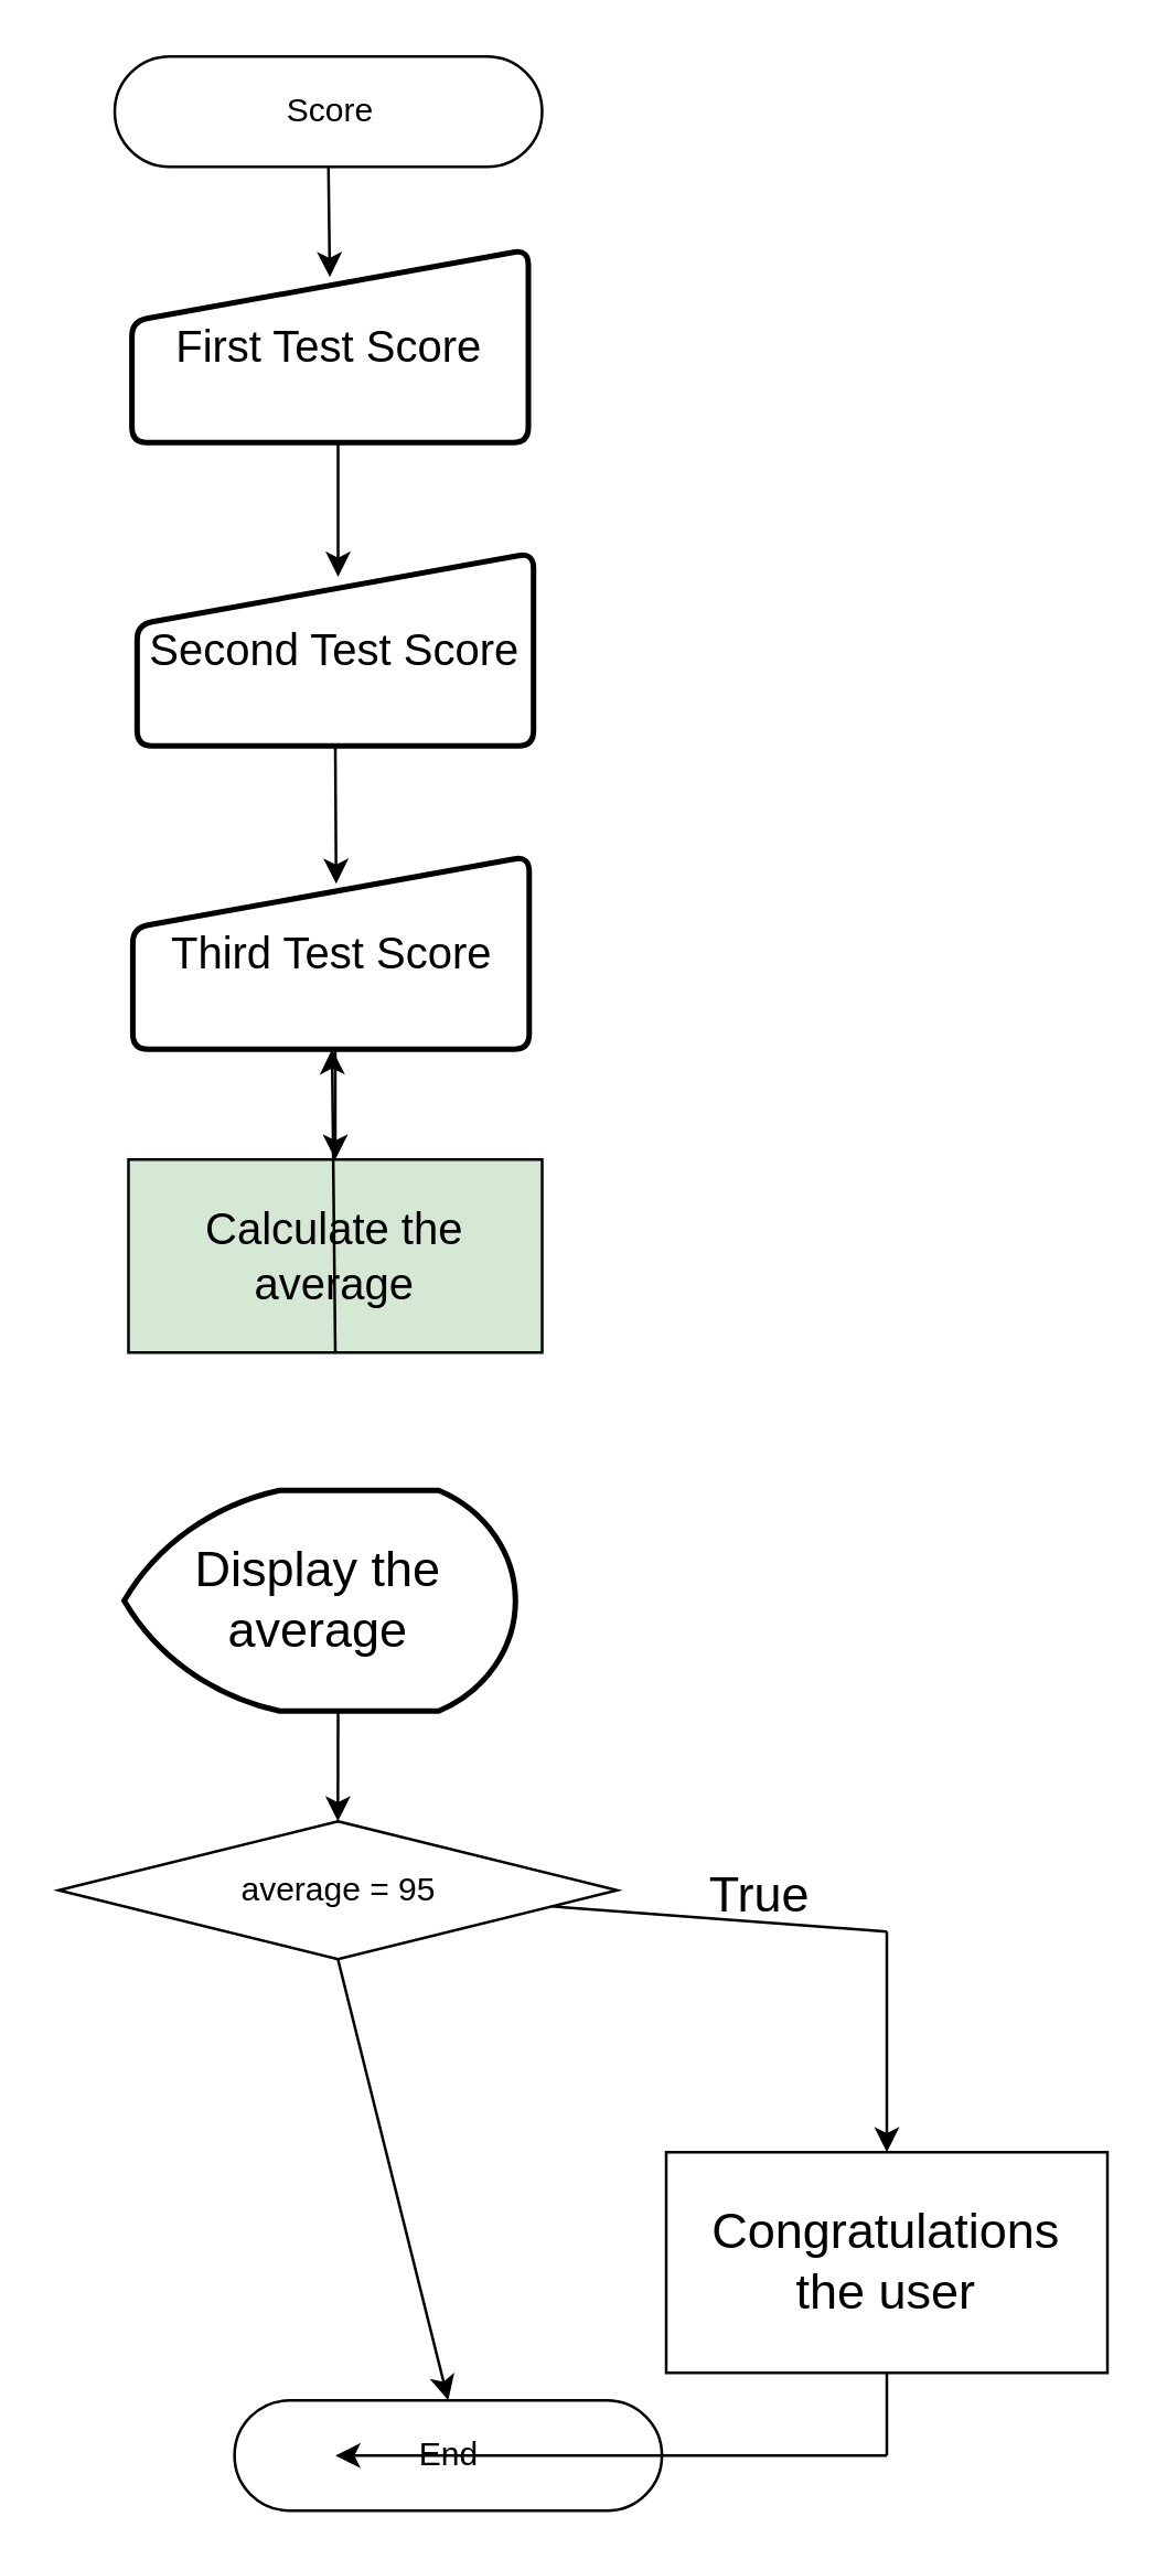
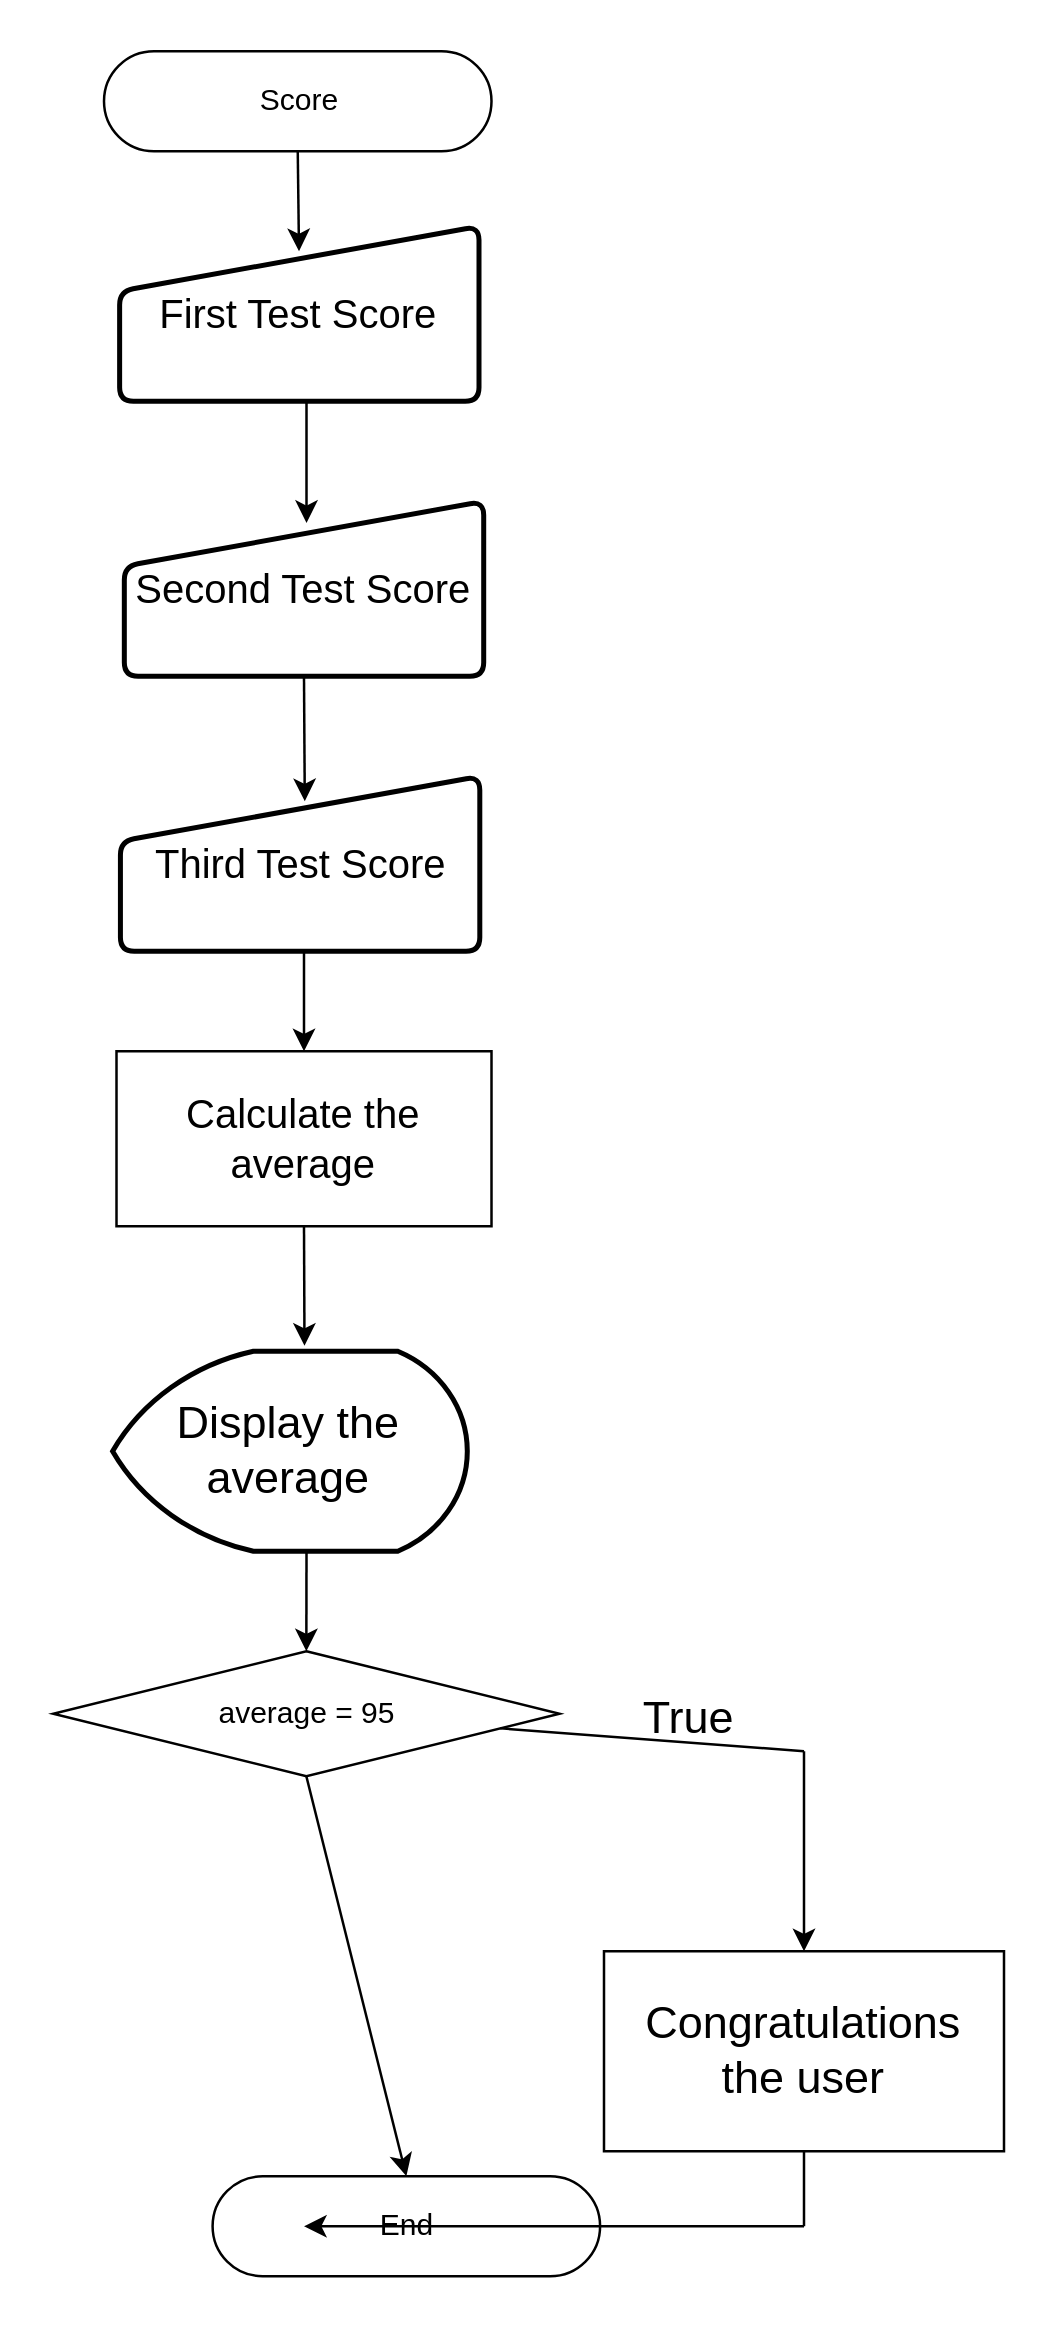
- <mxCell id="15" value="" style="endArrow=classic;html=1;fontSize=18;exitX=0.5;exitY=1;exitDx=0;exitDy=0;" edge="1" parent="1" source="7" target="6"><mxGeometry width="50" height="50" relative="1" as="geometry"><mxPoint x="81" y="680" as="sourcePoint" /><mxPoint x="131" y="630" as="targetPoint" /></mxGeometry></mxCell>
+ <mxCell id="15" value="" style="endArrow=classic;html=1;fontSize=18;exitX=0.5;exitY=1;exitDx=0;exitDy=0;entryX=0.541;entryY=-0.027;entryDx=0;entryDy=0;entryPerimeter=0;" edge="1" parent="1" source="7" target="8"><mxGeometry width="50" height="50" relative="1" as="geometry"><mxPoint x="81" y="680" as="sourcePoint" /><mxPoint x="131" y="630" as="targetPoint" /></mxGeometry></mxCell>
- <mxCell id="7" value="Calculate the&lt;br&gt;average" style="rounded=0;whiteSpace=wrap;html=1;fontSize=16;fillColor=#d5e8d4;" vertex="1" parent="1"><mxGeometry x="46" y="420" width="150" height="70" as="geometry" /></mxCell>
+ <mxCell id="7" value="Calculate the&lt;br&gt;average" style="rounded=0;whiteSpace=wrap;html=1;fontSize=16;" vertex="1" parent="1"><mxGeometry x="46" y="420" width="150" height="70" as="geometry" /></mxCell>
